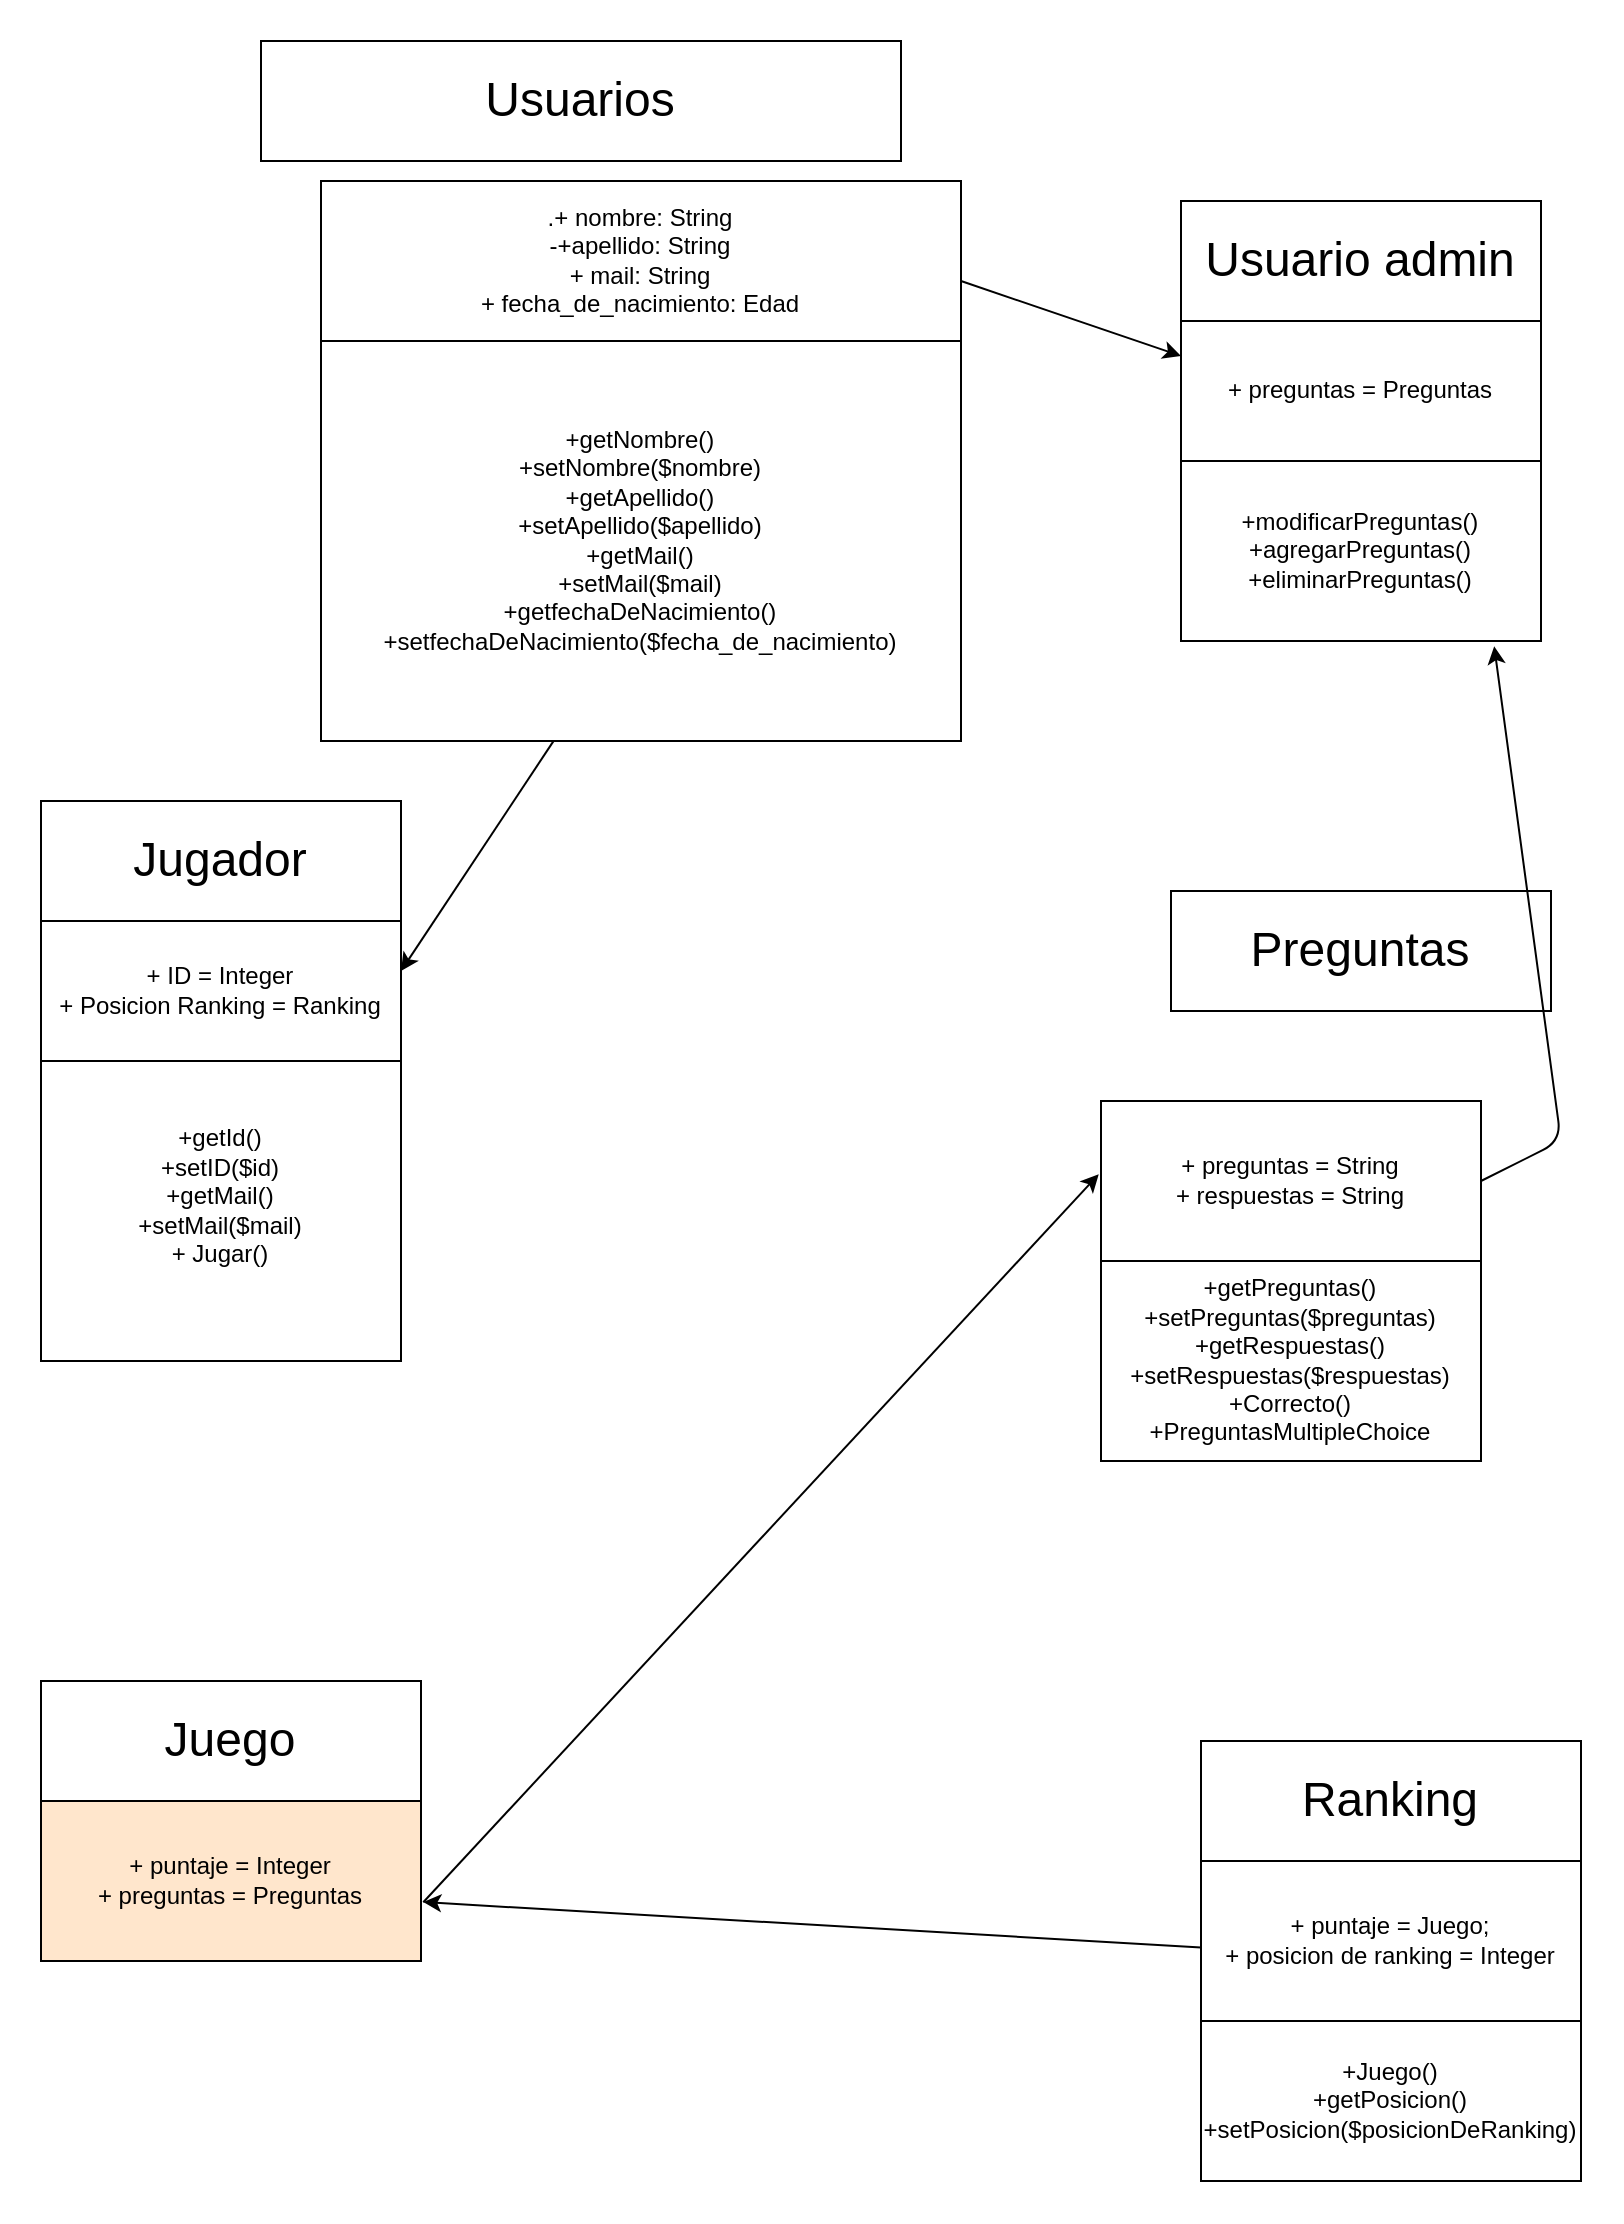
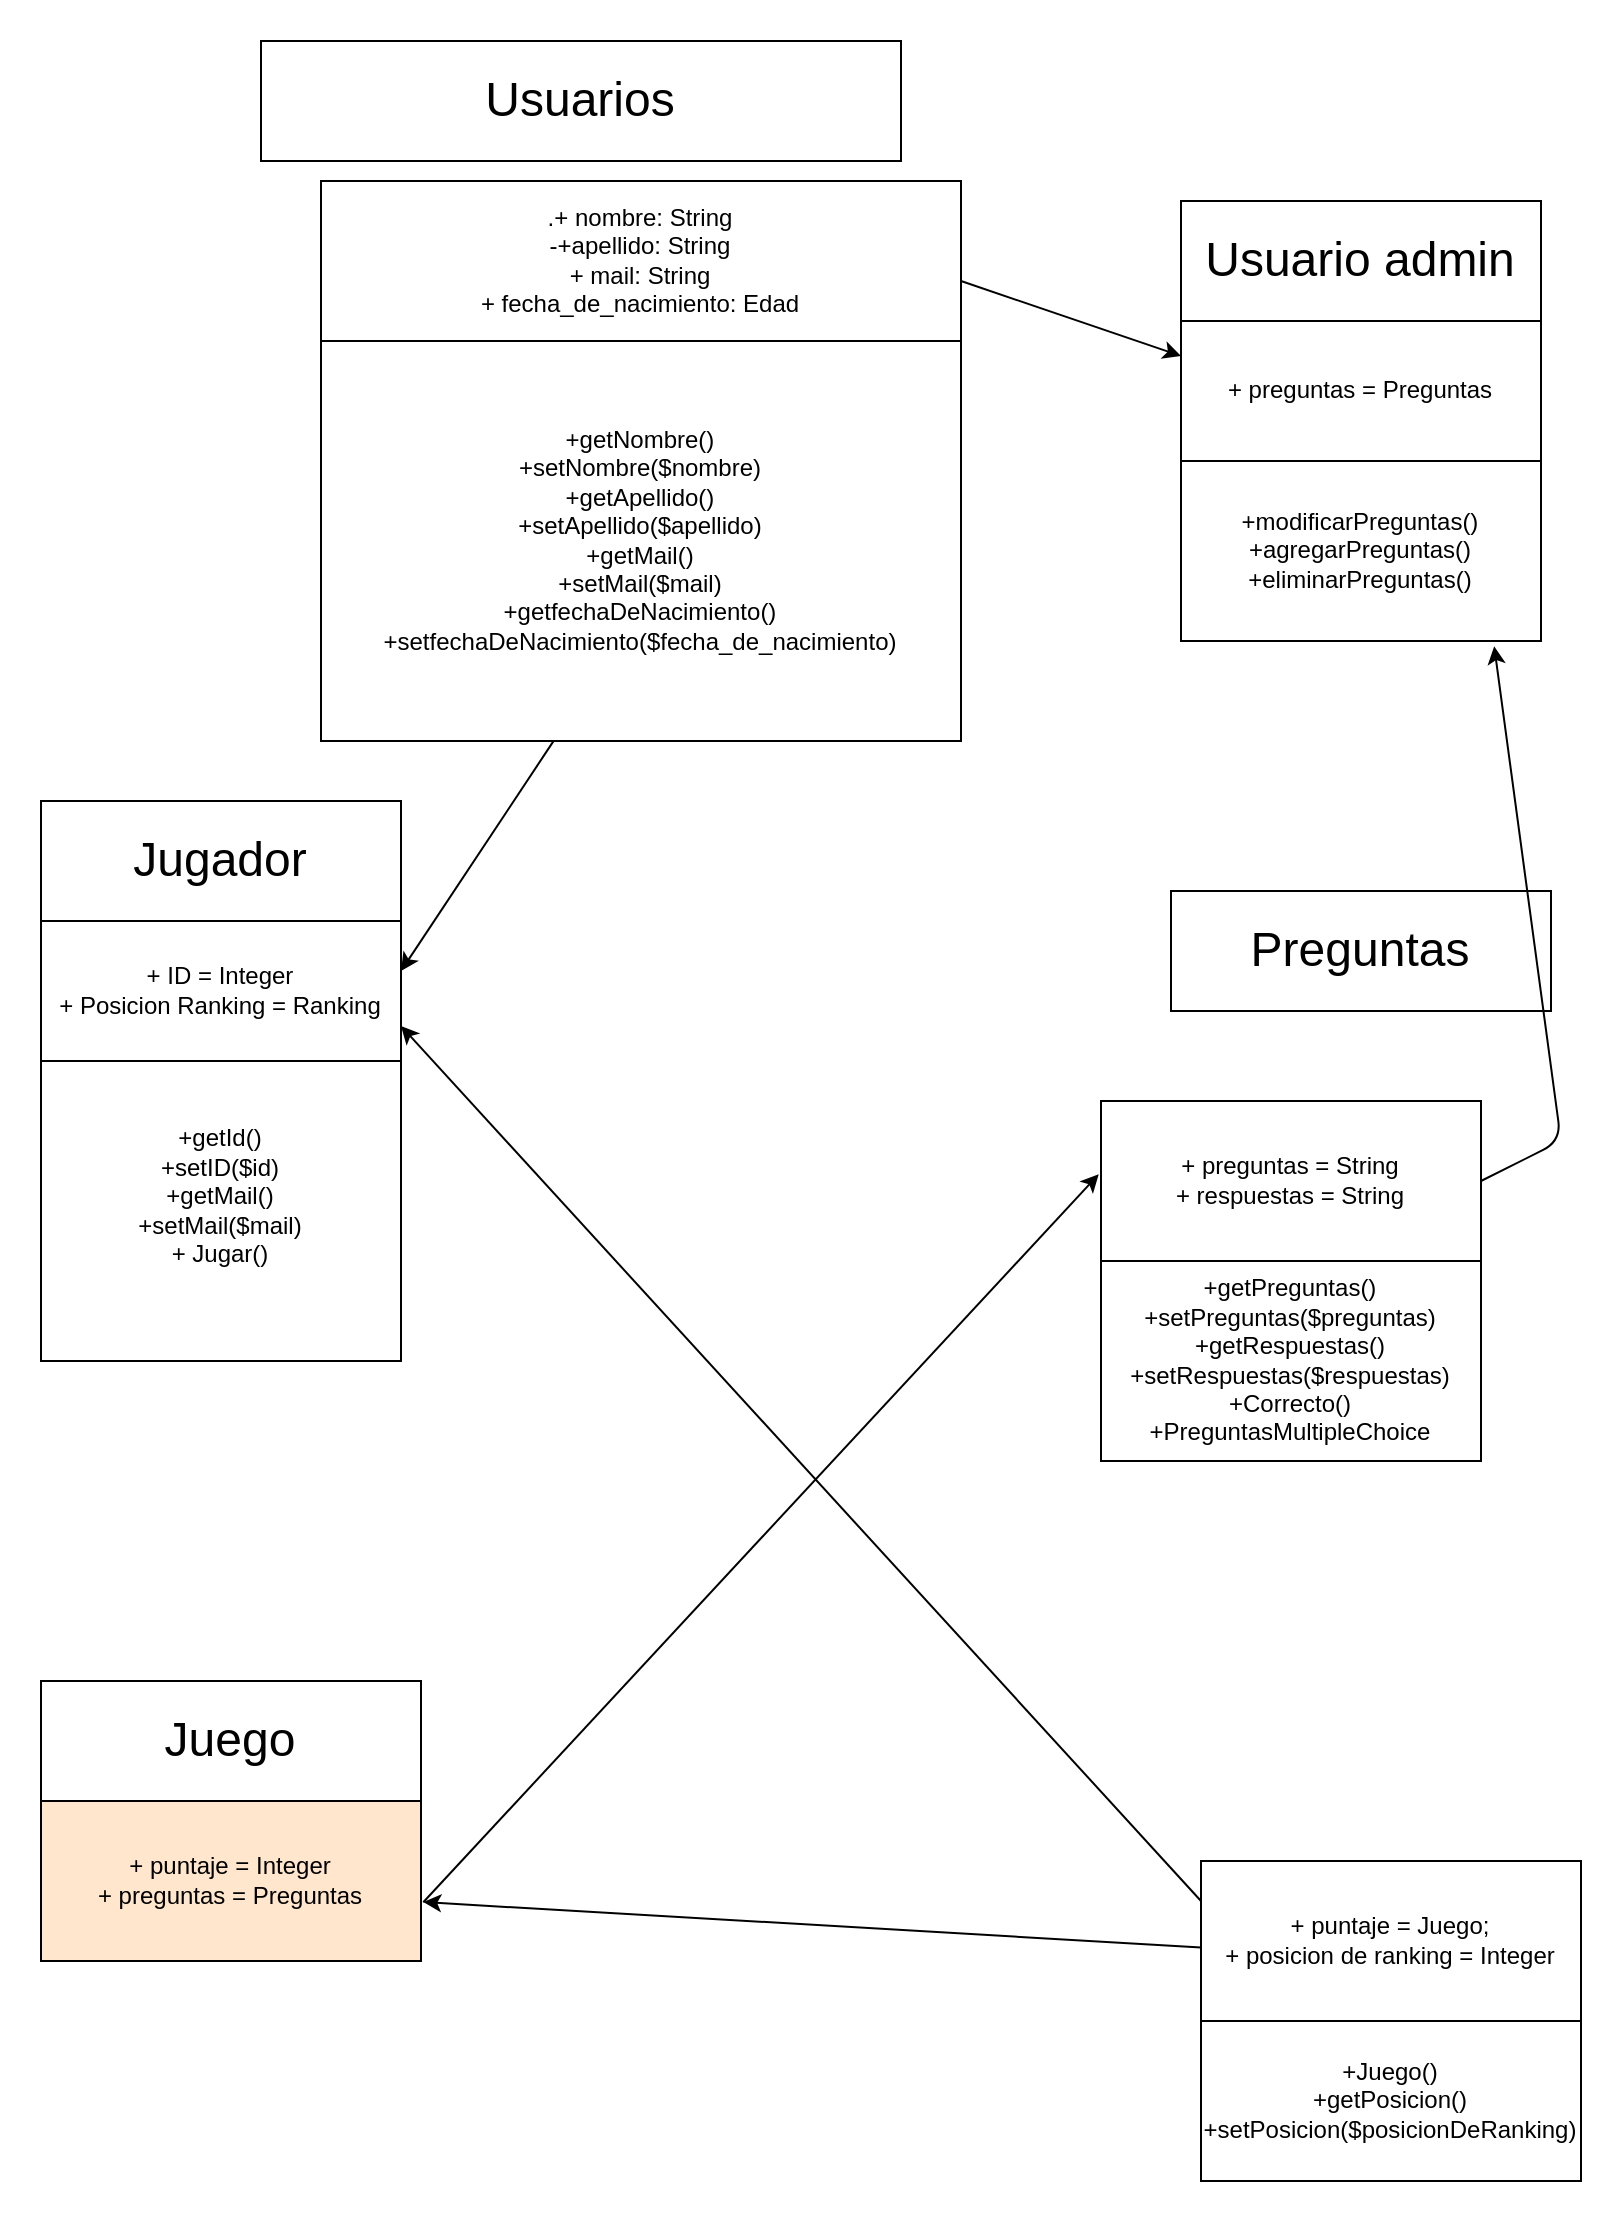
+ <mxCell id="19" value="" style="endArrow=classic;html=1;exitX=0;exitY=0.25;exitDx=0;exitDy=0;entryX=1;entryY=0.75;entryDx=0;entryDy=0;" parent="1" source="4" target="17" edge="1"><mxGeometry width="50" height="50" relative="1" as="geometry"><mxPoint x="20" y="1160" as="sourcePoint" /><mxPoint x="70" y="1110" as="targetPoint" /><Array as="points" /></mxGeometry></mxCell>
- <mxCell id="10" value="&lt;font style=&quot;font-size: 24px&quot;&gt;Ranking&lt;/font&gt;" style="rounded=0;whiteSpace=wrap;html=1;" parent="1" vertex="1"><mxGeometry x="600" y="870" width="190" height="60" as="geometry" /></mxCell>
